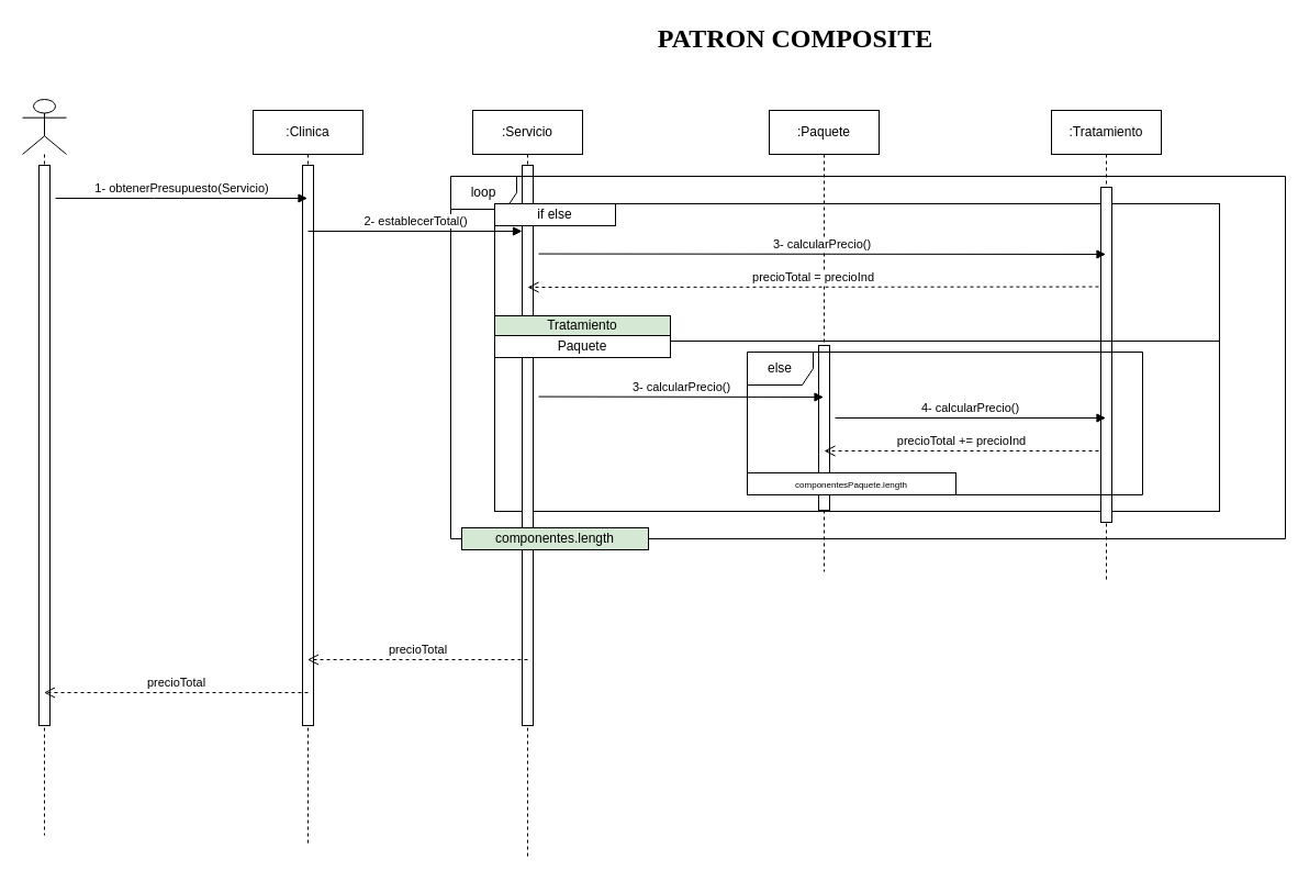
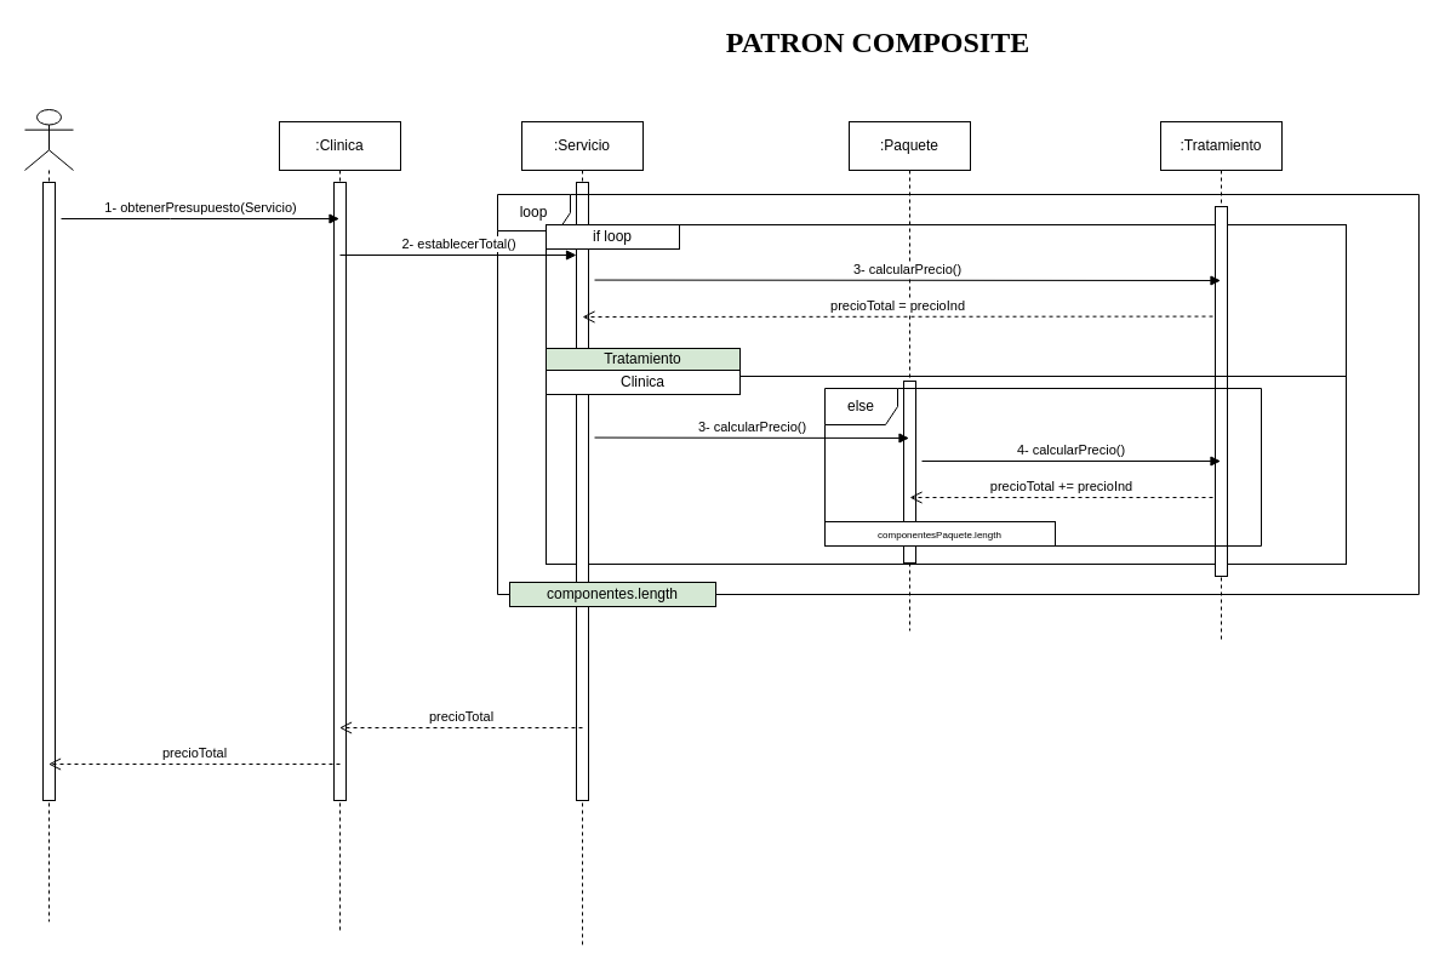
- <mxCell id="21" value="if else" style="html=1;whiteSpace=wrap;" vertex="1" parent="1"><mxGeometry x="450" y="185" width="110" height="20" as="geometry" /></mxCell>
+ <mxCell id="21" value="if loop" style="html=1;whiteSpace=wrap;" vertex="1" parent="1"><mxGeometry x="450" y="185" width="110" height="20" as="geometry" /></mxCell>
- <mxCell id="18" value="Paquete" style="html=1;whiteSpace=wrap;" vertex="1" parent="1"><mxGeometry x="450" y="305" width="160" height="20" as="geometry" /></mxCell>
+ <mxCell id="18" value="Clinica" style="html=1;whiteSpace=wrap;" vertex="1" parent="1"><mxGeometry x="450" y="305" width="160" height="20" as="geometry" /></mxCell>
